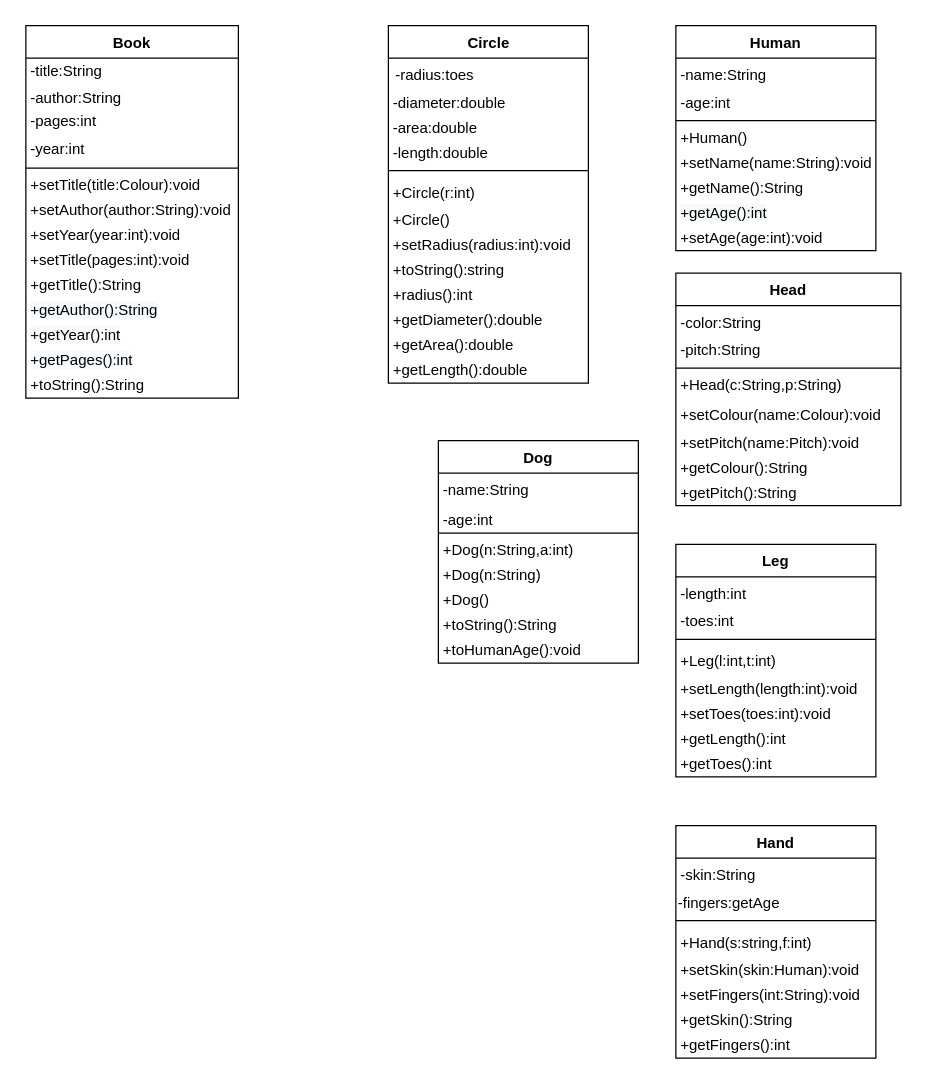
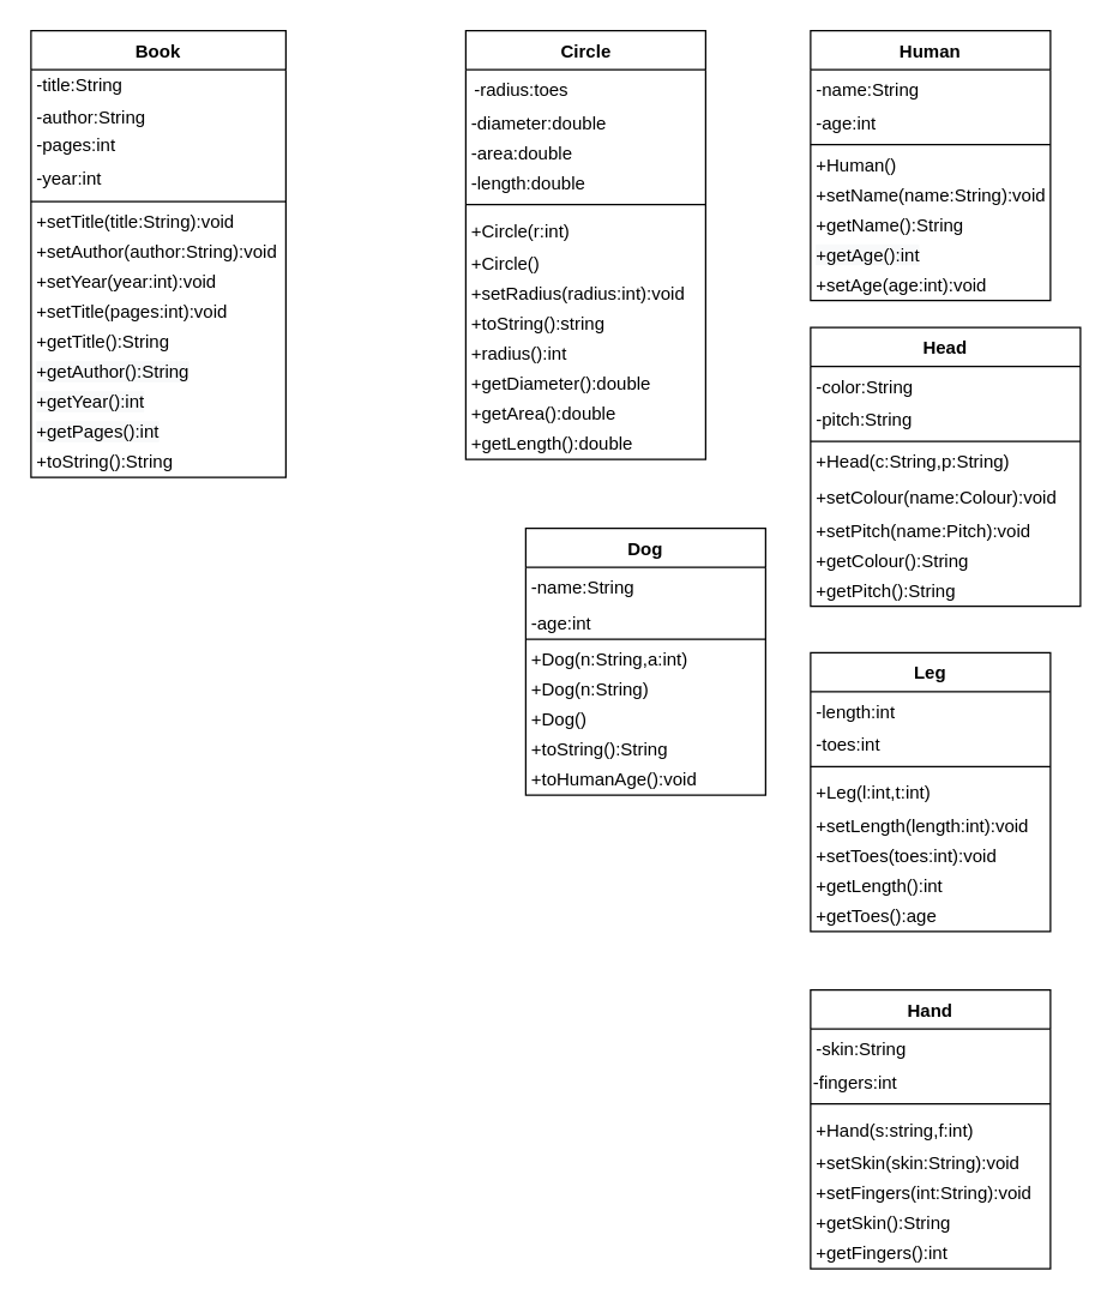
- <mxCell id="8" value="+setTitle(title:Colour):void" style="text;html=1;strokeColor=none;fillColor=none;align=left;verticalAlign=middle;whiteSpace=wrap;rounded=0;spacingRight=2;spacingLeft=2;" parent="2" vertex="1"><mxGeometry y="118" width="170" height="20" as="geometry" /></mxCell>
+ <mxCell id="8" value="+setTitle(title:String):void" style="text;html=1;strokeColor=none;fillColor=none;align=left;verticalAlign=middle;whiteSpace=wrap;rounded=0;spacingRight=2;spacingLeft=2;" parent="2" vertex="1"><mxGeometry y="118" width="170" height="20" as="geometry" /></mxCell>
- <mxCell id="66" value="+getToes():int" style="text;html=1;strokeColor=none;fillColor=none;align=left;verticalAlign=middle;whiteSpace=wrap;rounded=0;spacingLeft=2;" parent="58" vertex="1"><mxGeometry y="166" width="160" height="20" as="geometry" /></mxCell>
+ <mxCell id="66" value="+getToes():age" style="text;html=1;strokeColor=none;fillColor=none;align=left;verticalAlign=middle;whiteSpace=wrap;rounded=0;spacingLeft=2;" parent="58" vertex="1"><mxGeometry y="166" width="160" height="20" as="geometry" /></mxCell>
- <mxCell id="69" value="-fingers:getAge" style="text;html=1;strokeColor=none;fillColor=none;align=left;verticalAlign=middle;whiteSpace=wrap;rounded=0;" parent="67" vertex="1"><mxGeometry y="52" width="160" height="20" as="geometry" /></mxCell>
+ <mxCell id="69" value="-fingers:int" style="text;html=1;strokeColor=none;fillColor=none;align=left;verticalAlign=middle;whiteSpace=wrap;rounded=0;" parent="67" vertex="1"><mxGeometry y="52" width="160" height="20" as="geometry" /></mxCell>
- <mxCell id="72" value="+setSkin(skin:Human):void" style="text;html=1;strokeColor=none;fillColor=none;align=left;verticalAlign=middle;whiteSpace=wrap;rounded=0;spacingLeft=2;" parent="67" vertex="1"><mxGeometry y="106" width="160" height="20" as="geometry" /></mxCell>
+ <mxCell id="72" value="+setSkin(skin:String):void" style="text;html=1;strokeColor=none;fillColor=none;align=left;verticalAlign=middle;whiteSpace=wrap;rounded=0;spacingLeft=2;" parent="67" vertex="1"><mxGeometry y="106" width="160" height="20" as="geometry" /></mxCell>
